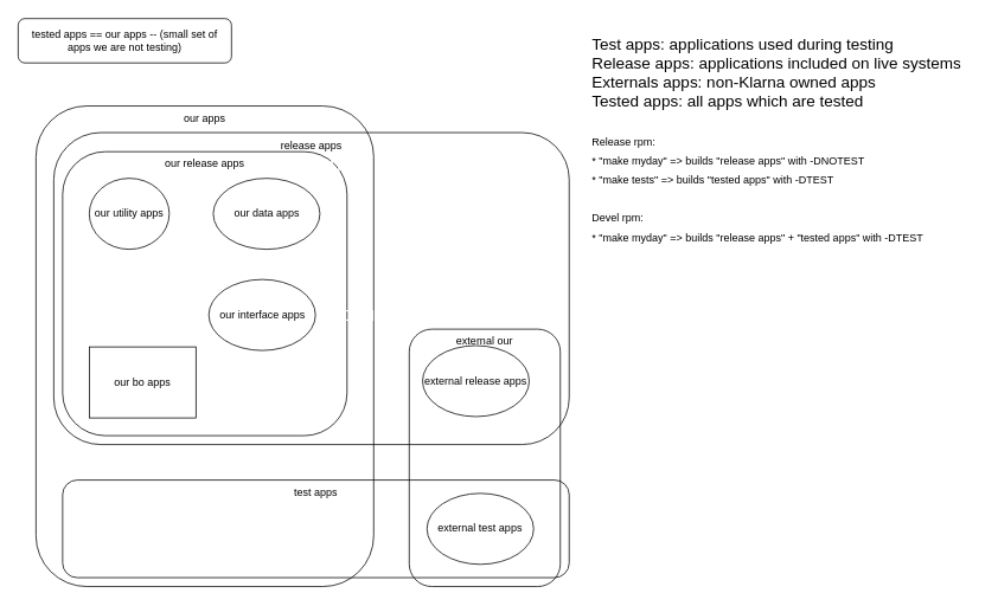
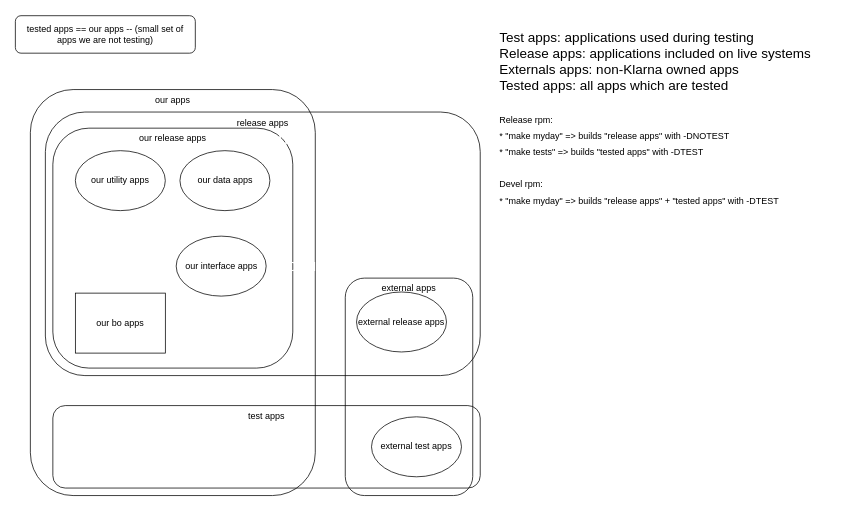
- <mxCell id="17" value="our utility apps" style="ellipse;whiteSpace=wrap;html=1;" vertex="1" parent="1"><mxGeometry x="100" y="200" width="90" height="80" as="geometry" /></mxCell>
+ <mxCell id="17" value="our utility apps" style="ellipse;whiteSpace=wrap;html=1;" vertex="1" parent="1"><mxGeometry x="100" y="200" width="120" height="80" as="geometry" /></mxCell>
- <mxCell id="3" value="external our" style="rounded=1;whiteSpace=wrap;html=1;fillColor=none;labelPosition=center;verticalLabelPosition=middle;align=center;verticalAlign=top;" vertex="1" parent="1"><mxGeometry x="460" y="370" width="170" height="290" as="geometry" /></mxCell>
+ <mxCell id="3" value="external apps" style="rounded=1;whiteSpace=wrap;html=1;fillColor=none;labelPosition=center;verticalLabelPosition=middle;align=center;verticalAlign=top;" vertex="1" parent="1"><mxGeometry x="460" y="370" width="170" height="290" as="geometry" /></mxCell>
- <mxCell id="19" value="external test apps" style="ellipse;whiteSpace=wrap;html=1;" vertex="1" parent="1"><mxGeometry x="480" y="555" width="120" height="80" as="geometry" /></mxCell>
+ <mxCell id="19" value="external test apps" style="ellipse;whiteSpace=wrap;html=1;" vertex="1" parent="1"><mxGeometry x="495" y="555" width="120" height="80" as="geometry" /></mxCell>
